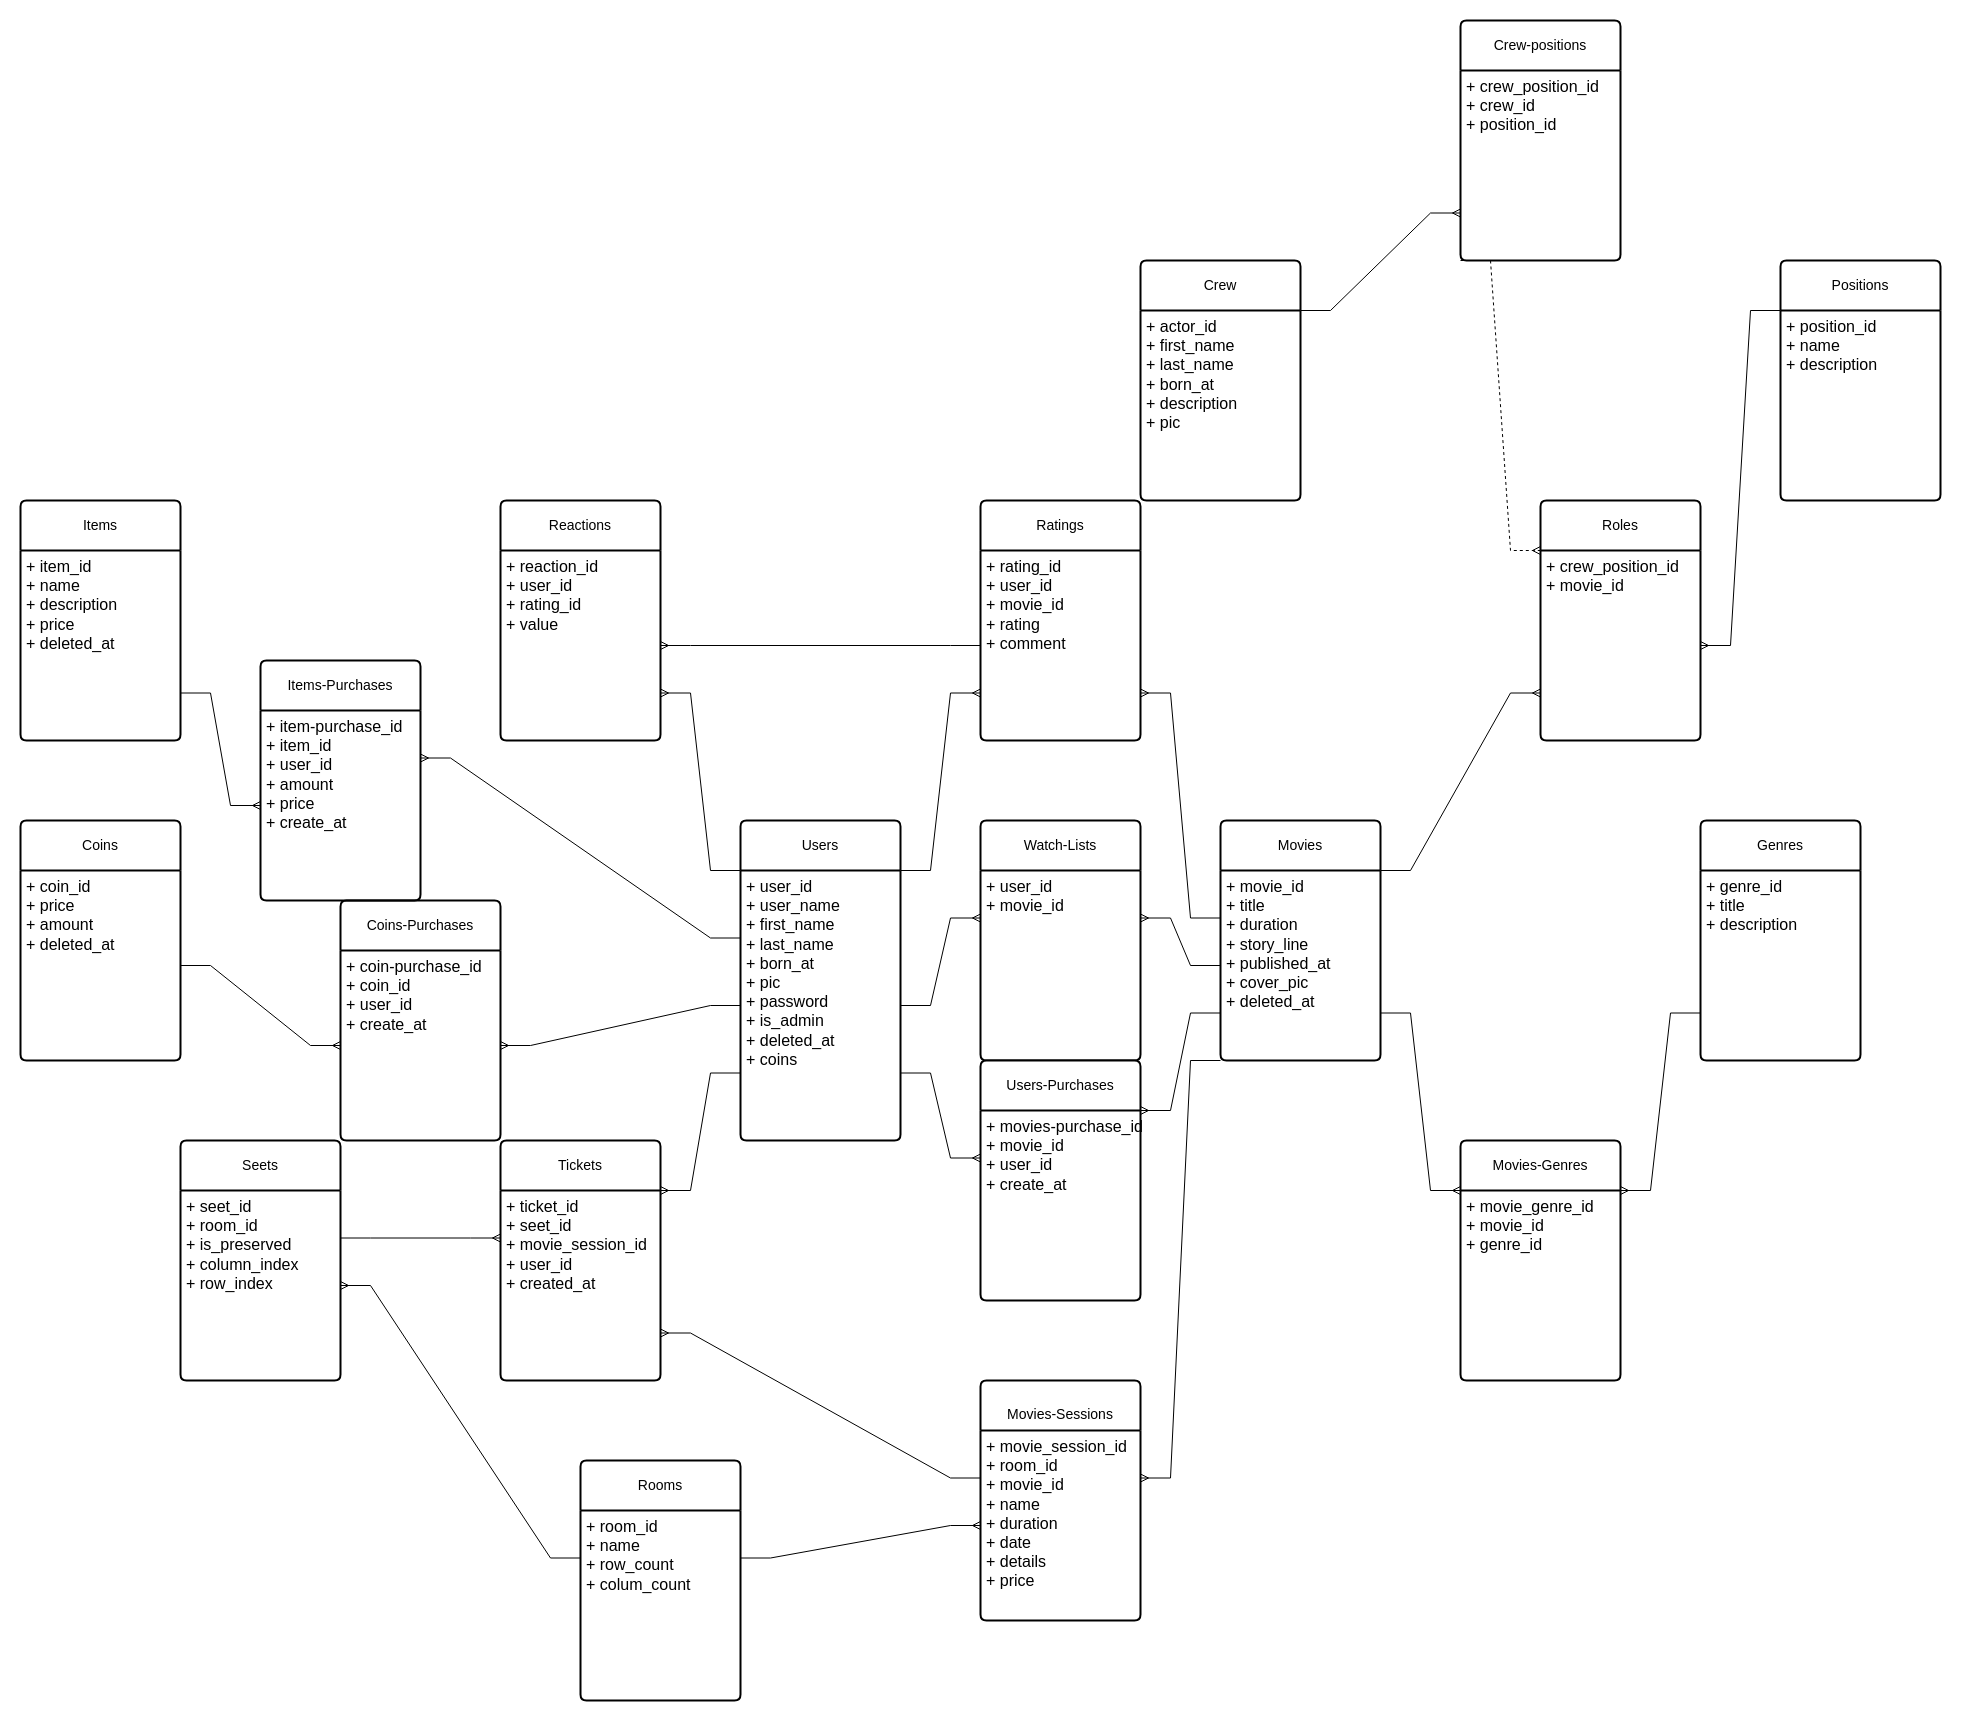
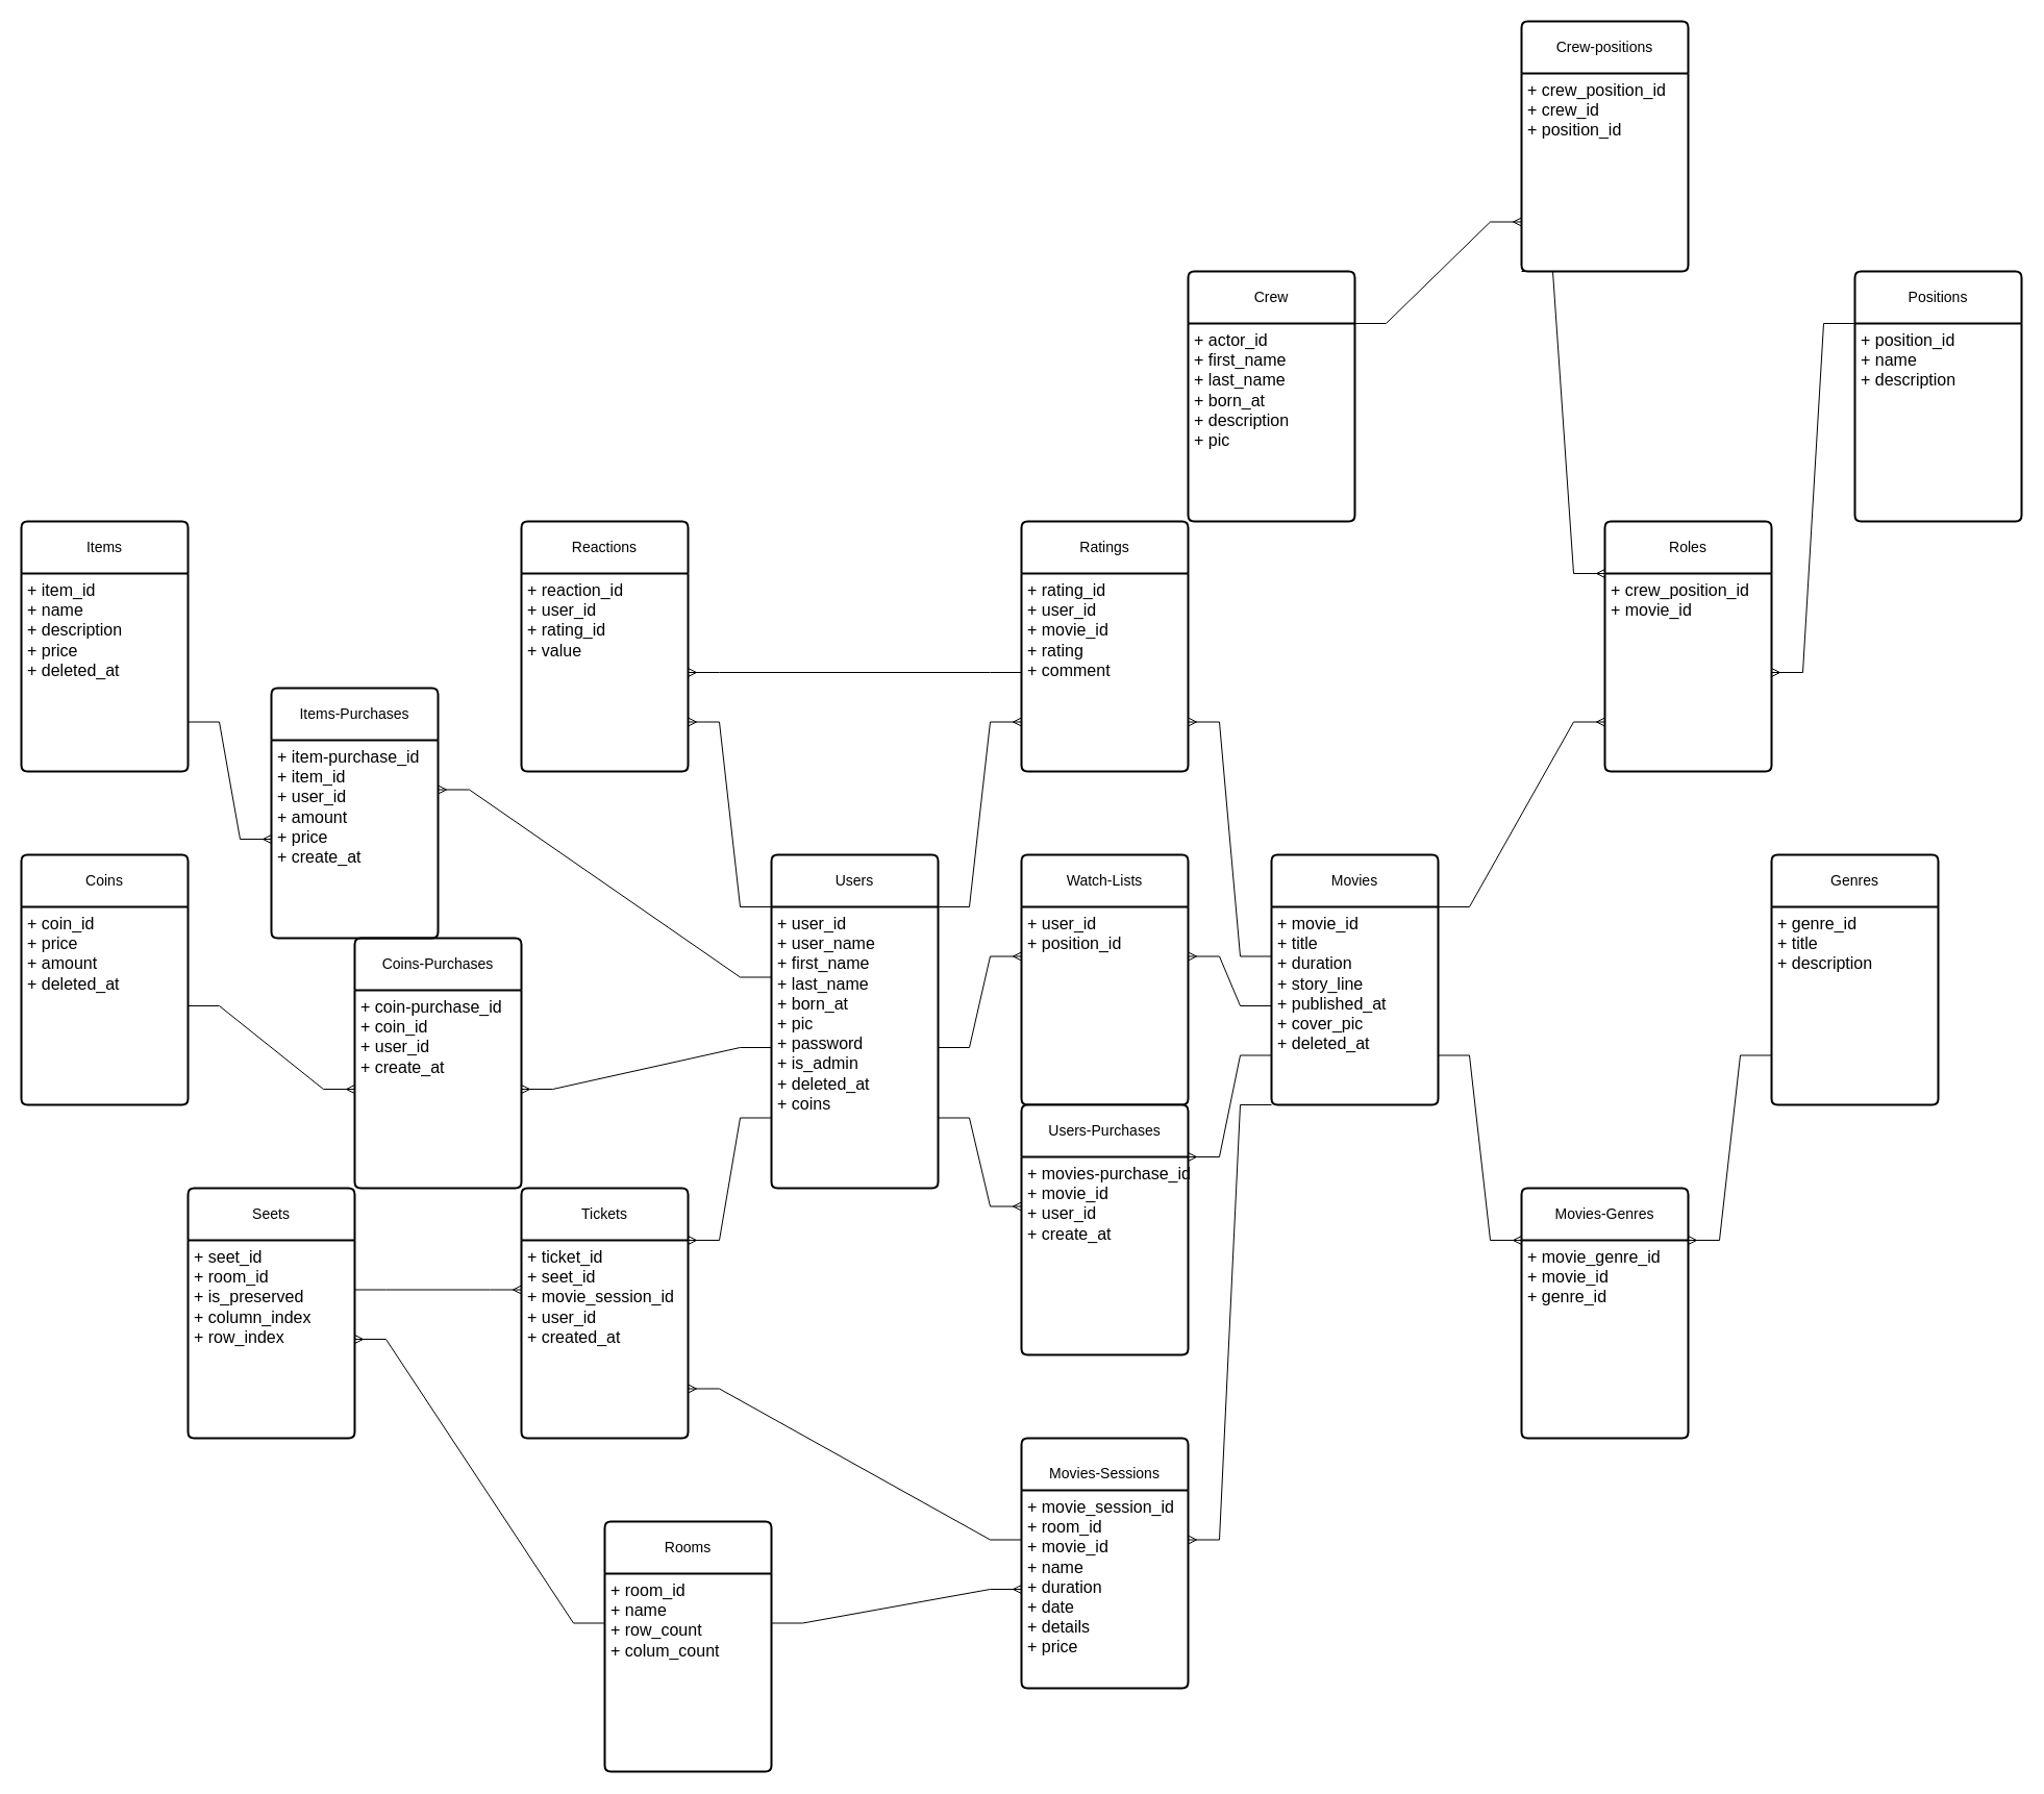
- <mxCell id="23" value="" style="edgeStyle=entityRelationEdgeStyle;fontSize=12;html=1;endArrow=ERmany;rounded=0;exitX=0;exitY=1;exitDx=0;exitDy=0;entryX=0;entryY=0;entryDx=0;entryDy=0;dashed=1;" parent="1" source="17" target="21" edge="1"><mxGeometry width="100" height="100" relative="1" as="geometry"><mxPoint x="1500" y="477" as="sourcePoint" /><mxPoint x="1520" y="540" as="targetPoint" /><Array as="points"><mxPoint x="1510" y="514" /></Array></mxGeometry></mxCell>
+ <mxCell id="23" value="" style="edgeStyle=entityRelationEdgeStyle;fontSize=12;html=1;endArrow=ERmany;rounded=0;exitX=0;exitY=1;exitDx=0;exitDy=0;entryX=0;entryY=0;entryDx=0;entryDy=0;" parent="1" source="17" target="21" edge="1"><mxGeometry width="100" height="100" relative="1" as="geometry"><mxPoint x="1500" y="477" as="sourcePoint" /><mxPoint x="1520" y="540" as="targetPoint" /><Array as="points"><mxPoint x="1510" y="514" /></Array></mxGeometry></mxCell>
- <mxCell id="33" value="&lt;font style=&quot;font-size: 16px;&quot;&gt;+ user_id&lt;br&gt;+ movie_id&lt;br&gt;&lt;br&gt;&lt;/font&gt;" style="align=left;strokeColor=none;fillColor=none;spacingLeft=4;fontSize=12;verticalAlign=top;resizable=0;rotatable=0;part=1;html=1;" parent="32" vertex="1"><mxGeometry y="50" width="160" height="190" as="geometry" /></mxCell>
+ <mxCell id="33" value="&lt;font style=&quot;font-size: 16px;&quot;&gt;+ user_id&lt;br&gt;+ position_id&lt;br&gt;&lt;br&gt;&lt;/font&gt;" style="align=left;strokeColor=none;fillColor=none;spacingLeft=4;fontSize=12;verticalAlign=top;resizable=0;rotatable=0;part=1;html=1;" parent="32" vertex="1"><mxGeometry y="50" width="160" height="190" as="geometry" /></mxCell>
